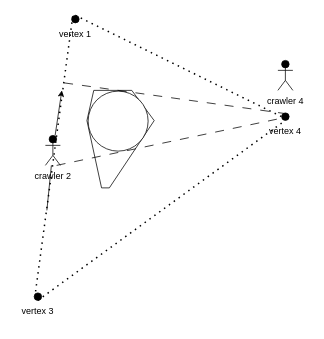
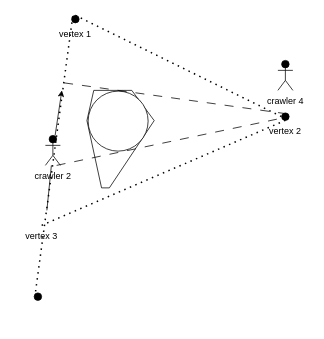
- <mxCell id="8" value="vertex 4" style="text;html=1;strokeColor=none;fillColor=none;align=center;verticalAlign=middle;whiteSpace=wrap;rounded=0;" vertex="1" parent="1"><mxGeometry x="350" y="160" width="60" height="30" as="geometry" /></mxCell>
+ <mxCell id="8" value="vertex 2" style="text;html=1;strokeColor=none;fillColor=none;align=center;verticalAlign=middle;whiteSpace=wrap;rounded=0;" vertex="1" parent="1"><mxGeometry x="350" y="160" width="60" height="30" as="geometry" /></mxCell>
- <mxCell id="9" value="vertex 3" style="text;html=1;strokeColor=none;fillColor=none;align=center;verticalAlign=middle;whiteSpace=wrap;rounded=0;" vertex="1" parent="1"><mxGeometry x="20" y="400" width="60" height="30" as="geometry" /></mxCell>
+ <mxCell id="9" value="vertex 3" style="text;html=1;strokeColor=none;fillColor=none;align=center;verticalAlign=middle;whiteSpace=wrap;rounded=0;" vertex="1" parent="1"><mxGeometry x="25" y="300" width="60" height="30" as="geometry" /></mxCell>
